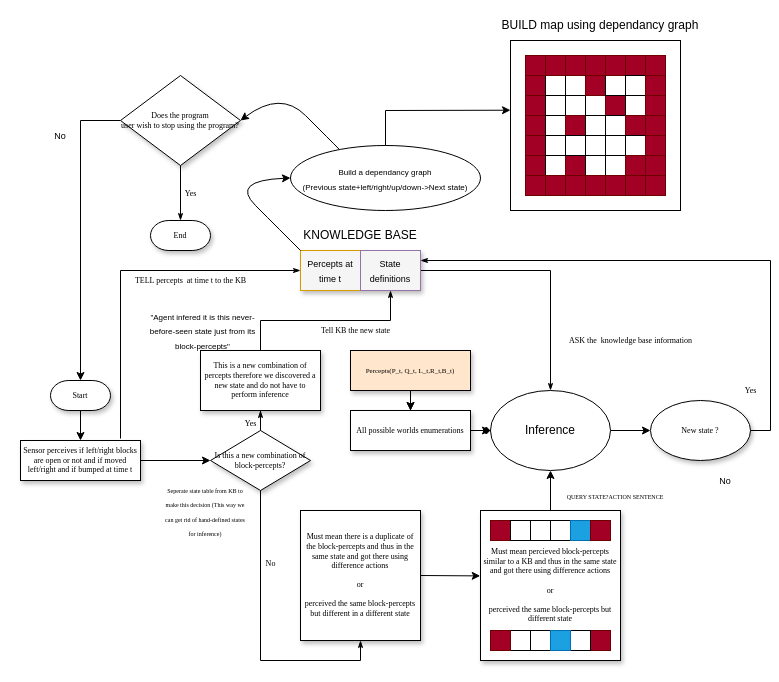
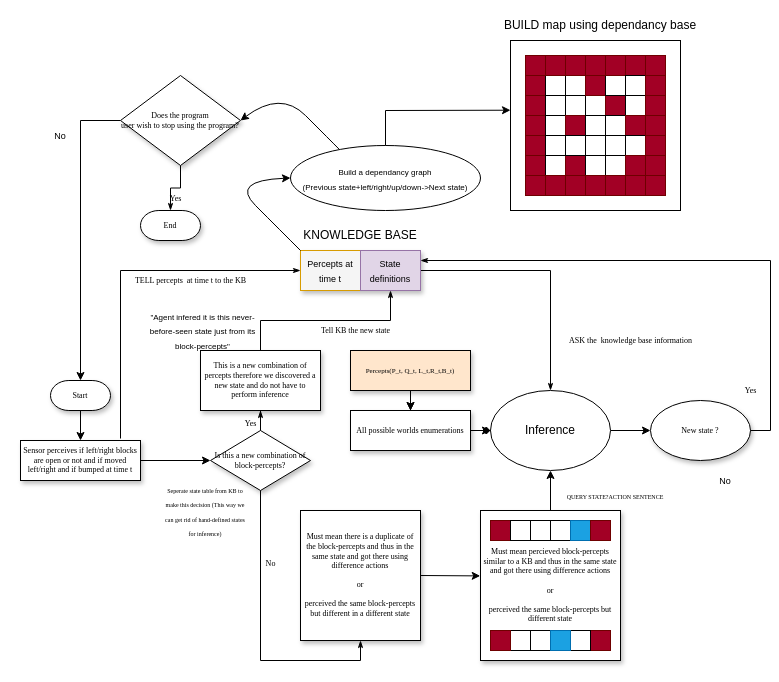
- <mxCell id="45" value="BUILD map using dependancy graph" style="text;html=1;strokeColor=none;fillColor=none;align=center;verticalAlign=middle;whiteSpace=wrap;rounded=0;" parent="1" vertex="1"><mxGeometry x="495" y="20" width="210" height="10" as="geometry" /></mxCell>
+ <mxCell id="45" value="BUILD map using dependancy base" style="text;html=1;strokeColor=none;fillColor=none;align=center;verticalAlign=middle;whiteSpace=wrap;rounded=0;" parent="1" vertex="1"><mxGeometry x="495" y="20" width="210" height="10" as="geometry" /></mxCell>
- <mxCell id="101" value="End" style="strokeWidth=1;html=1;shape=mxgraph.flowchart.terminator;whiteSpace=wrap;rounded=0;shadow=1;labelBackgroundColor=none;fontFamily=Verdana;fontSize=8;align=center;" vertex="1" parent="1"><mxGeometry x="150" y="220" width="60" height="30" as="geometry" /></mxCell>
+ <mxCell id="101" value="End" style="strokeWidth=1;html=1;shape=mxgraph.flowchart.terminator;whiteSpace=wrap;rounded=0;shadow=1;labelBackgroundColor=none;fontFamily=Verdana;fontSize=8;align=center;" vertex="1" parent="1"><mxGeometry x="140" y="210" width="60" height="30" as="geometry" /></mxCell>
- <mxCell id="26" value="&lt;font style=&quot;font-size: 9px&quot;&gt;State definitions&lt;/font&gt;" style="rounded=0;whiteSpace=wrap;html=1;fillColor=#f5f5f5;strokeColor=#9673a6;" parent="1" vertex="1"><mxGeometry x="360" y="250" width="60" height="40" as="geometry" /></mxCell>
+ <mxCell id="26" value="&lt;font style=&quot;font-size: 9px&quot;&gt;State definitions&lt;/font&gt;" style="rounded=0;whiteSpace=wrap;html=1;fillColor=#e1d5e7;strokeColor=#9673a6;" parent="1" vertex="1"><mxGeometry x="360" y="250" width="60" height="40" as="geometry" /></mxCell>
